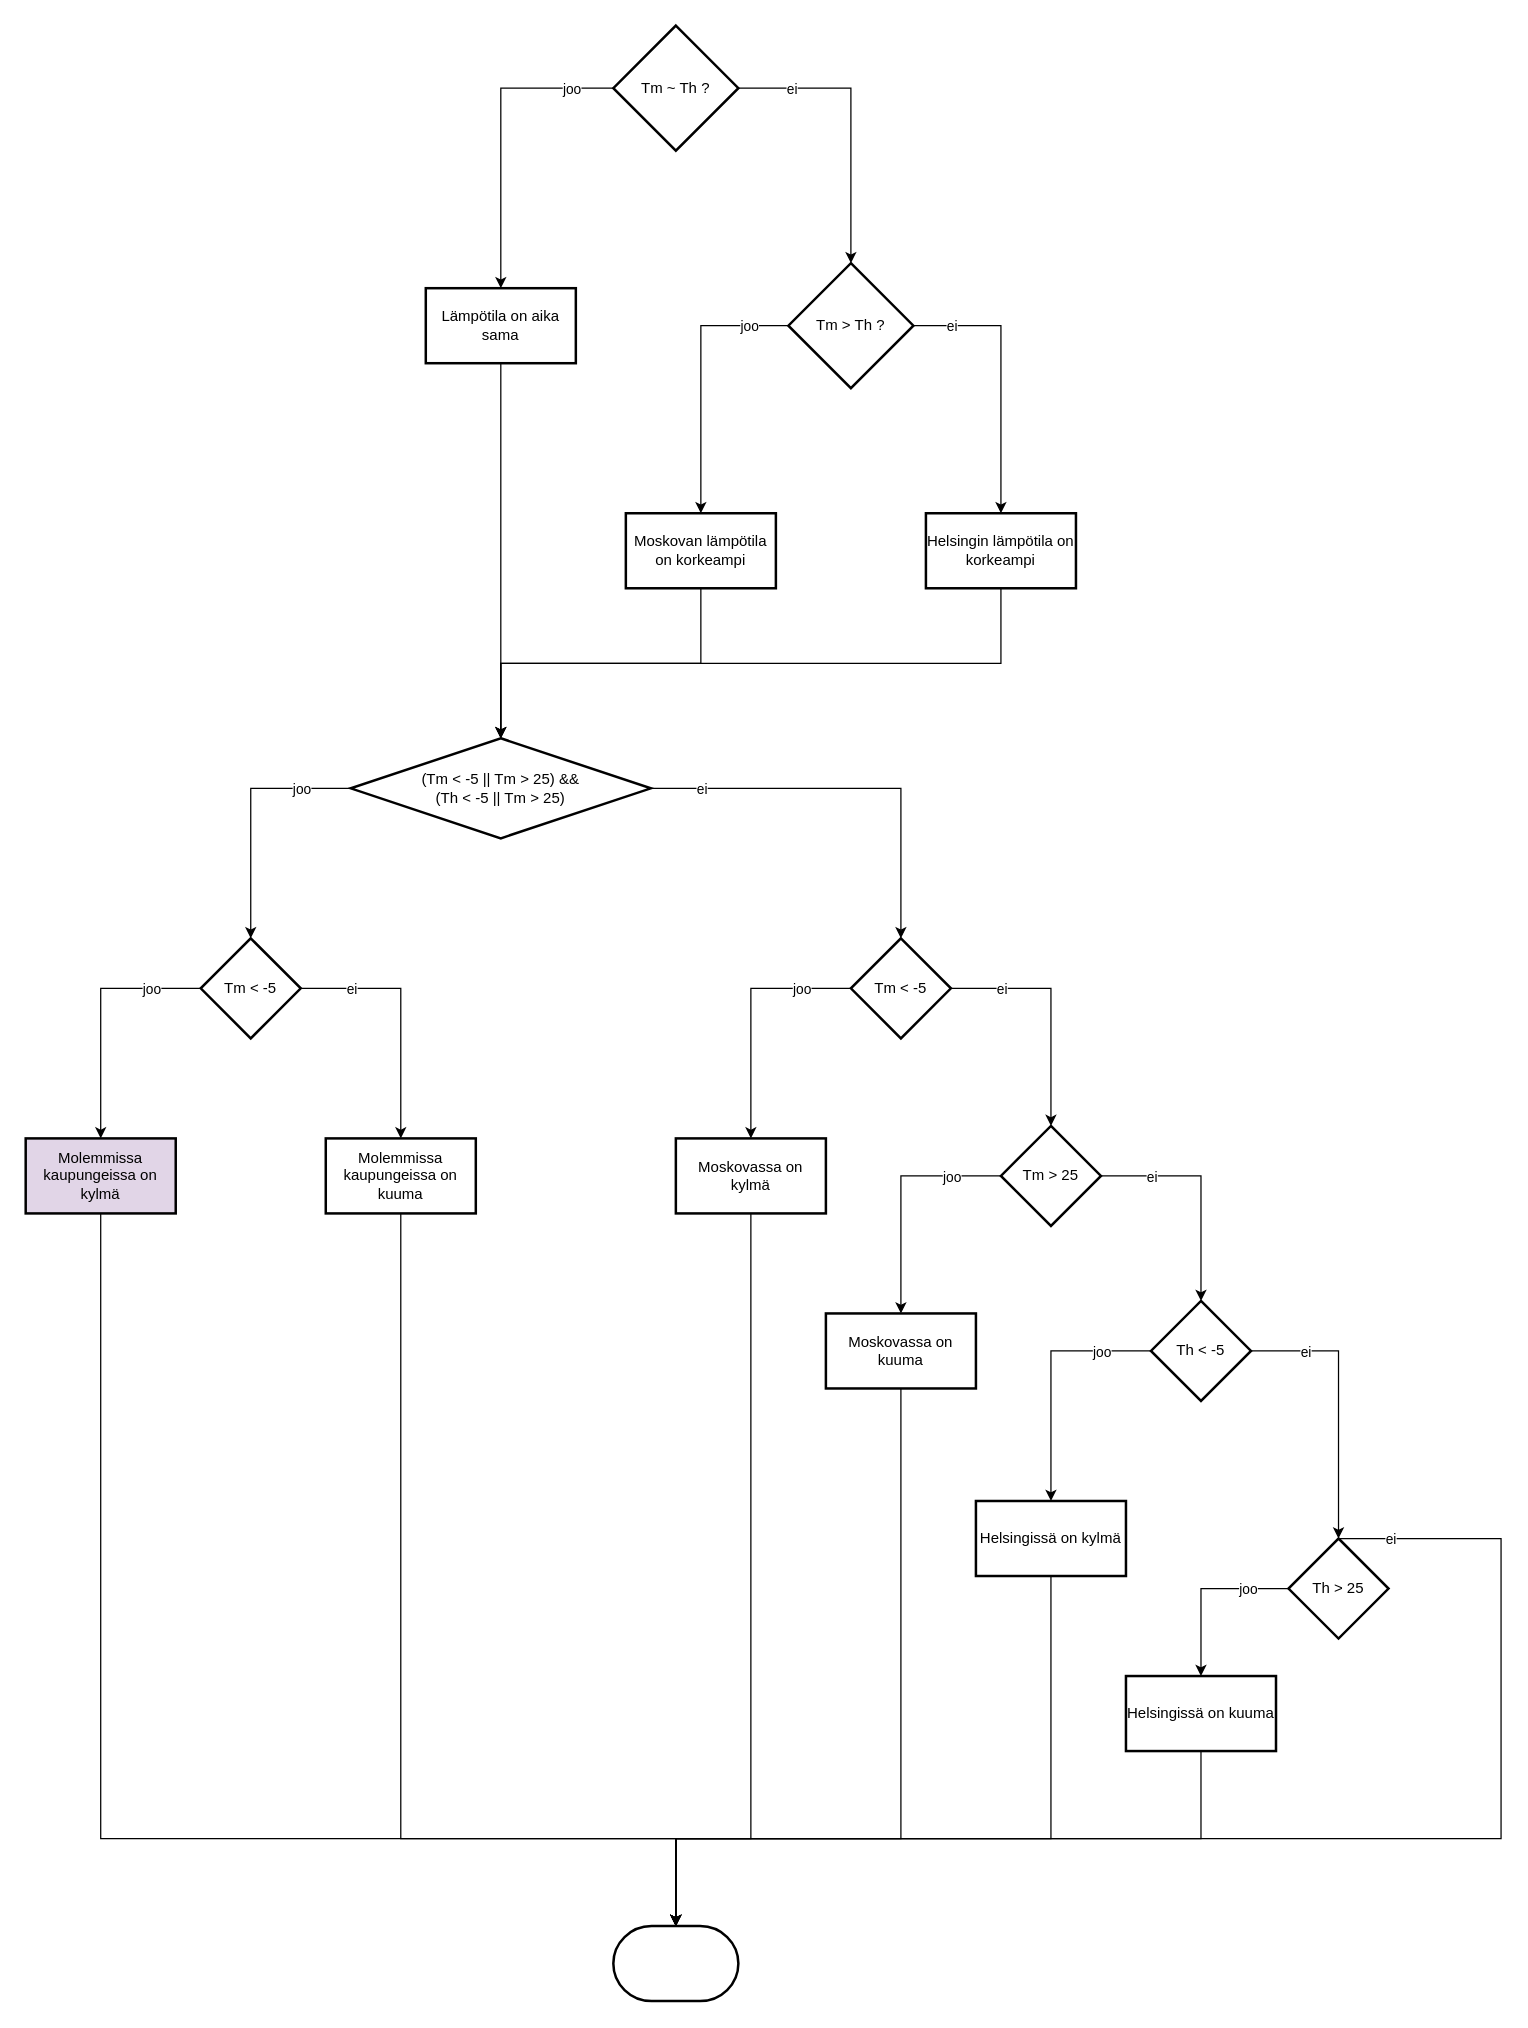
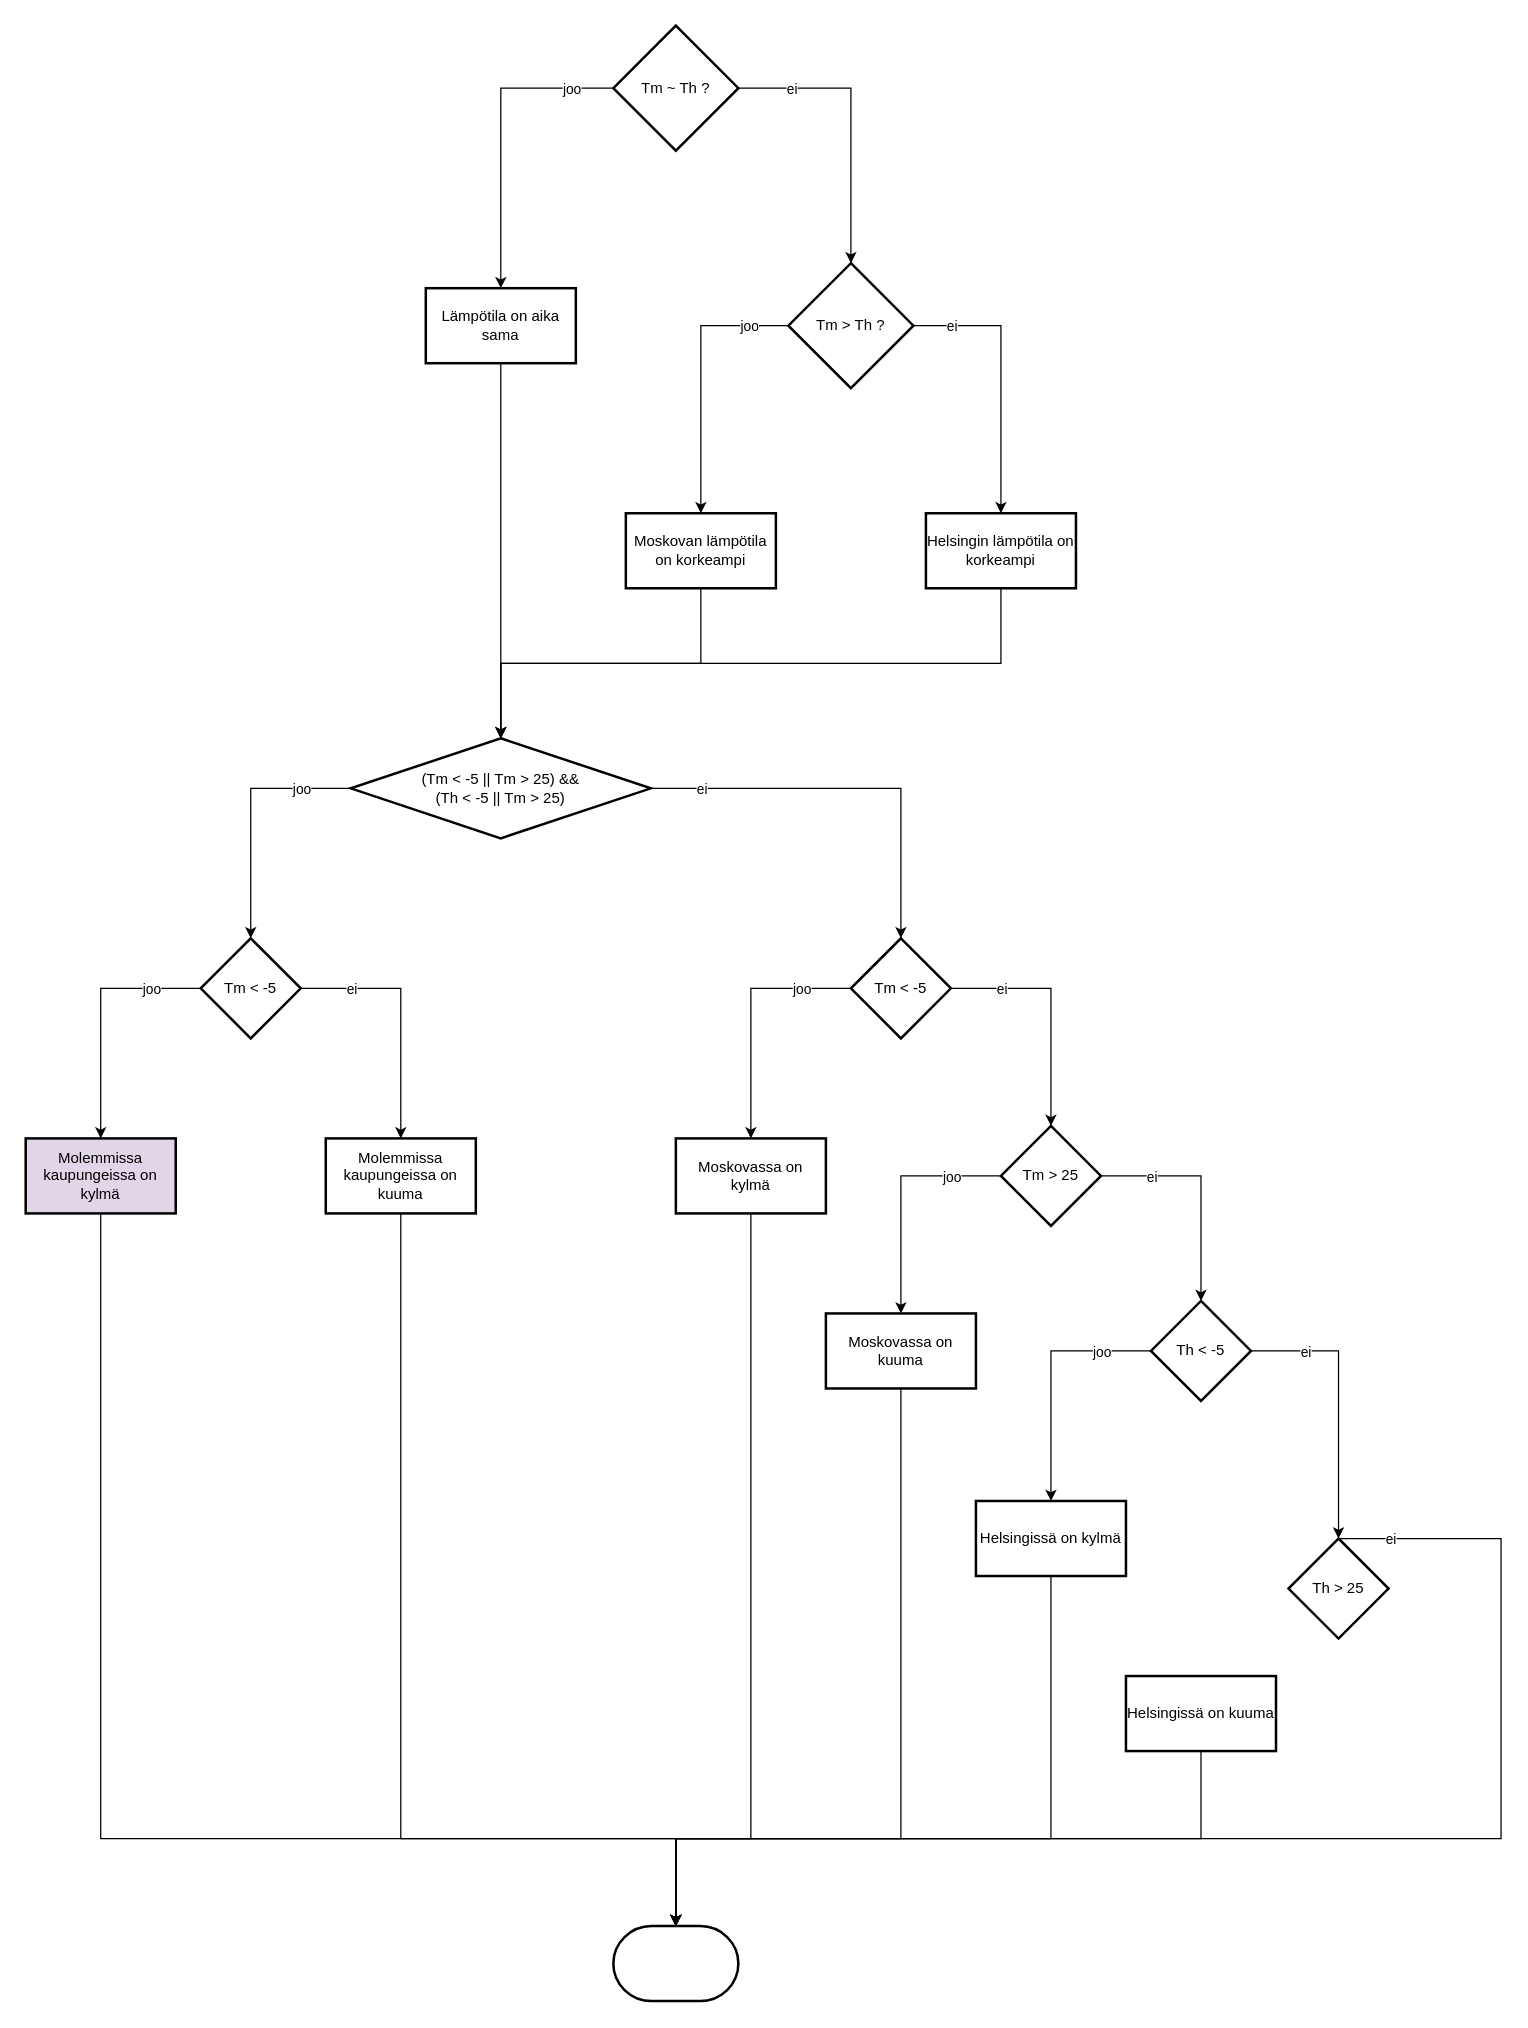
- <mxCell id="53" value="" style="edgeStyle=orthogonalEdgeStyle;rounded=0;orthogonalLoop=1;jettySize=auto;html=1;" edge="1" parent="1" source="57" target="59"><mxGeometry relative="1" as="geometry" /></mxCell>
- <mxCell id="54" value="joo" style="edgeLabel;html=1;align=center;verticalAlign=middle;resizable=0;points=[];" vertex="1" connectable="0" parent="53"><mxGeometry x="-0.716" y="2" relative="1" as="geometry"><mxPoint x="-13" y="-2" as="offset" /></mxGeometry></mxCell>
